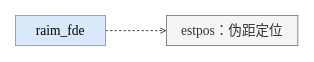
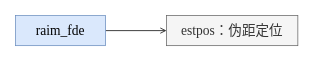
- <mxCell id="2" style="edgeStyle=orthogonalEdgeStyle;rounded=0;orthogonalLoop=1;jettySize=auto;html=1;exitX=1;exitY=0.5;exitDx=0;exitDy=0;entryX=0;entryY=0.5;entryDx=0;entryDy=0;endArrow=open;endFill=0;dashed=1;" parent="1" source="3" target="4" edge="1"><mxGeometry relative="1" as="geometry" /></mxCell>
+ <mxCell id="2" style="edgeStyle=orthogonalEdgeStyle;rounded=0;orthogonalLoop=1;jettySize=auto;html=1;exitX=1;exitY=0.5;exitDx=0;exitDy=0;entryX=0;entryY=0.5;entryDx=0;entryDy=0;endArrow=open;endFill=0;" parent="1" source="3" target="4" edge="1"><mxGeometry relative="1" as="geometry" /></mxCell>
